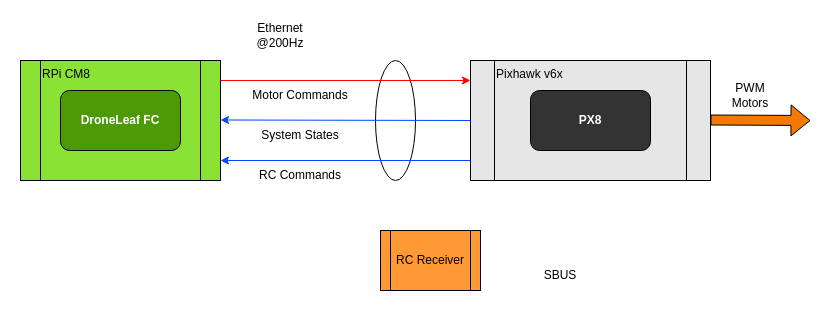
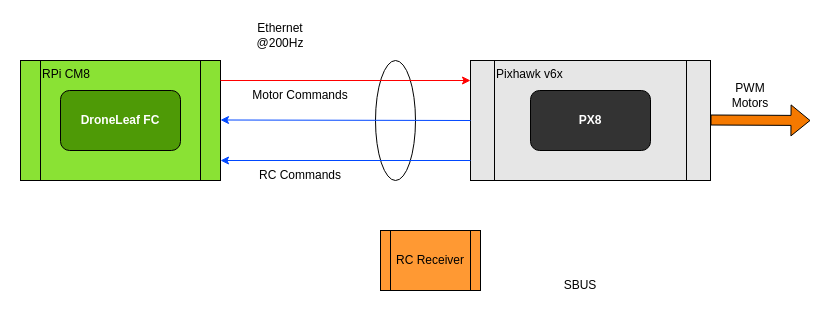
- <mxCell id="14" value="System States" style="text;html=1;align=center;verticalAlign=middle;whiteSpace=wrap;rounded=0;" vertex="1" parent="1"><mxGeometry x="240" y="120" width="120" height="30" as="geometry" /></mxCell>
- <mxCell id="6" value="SBUS" style="text;html=1;align=center;verticalAlign=middle;whiteSpace=wrap;rounded=0;" vertex="1" parent="1"><mxGeometry x="530" y="260" width="60" height="30" as="geometry" /></mxCell>
+ <mxCell id="6" value="SBUS" style="text;html=1;align=center;verticalAlign=middle;whiteSpace=wrap;rounded=0;" vertex="1" parent="1"><mxGeometry x="550" y="270" width="60" height="30" as="geometry" /></mxCell>
